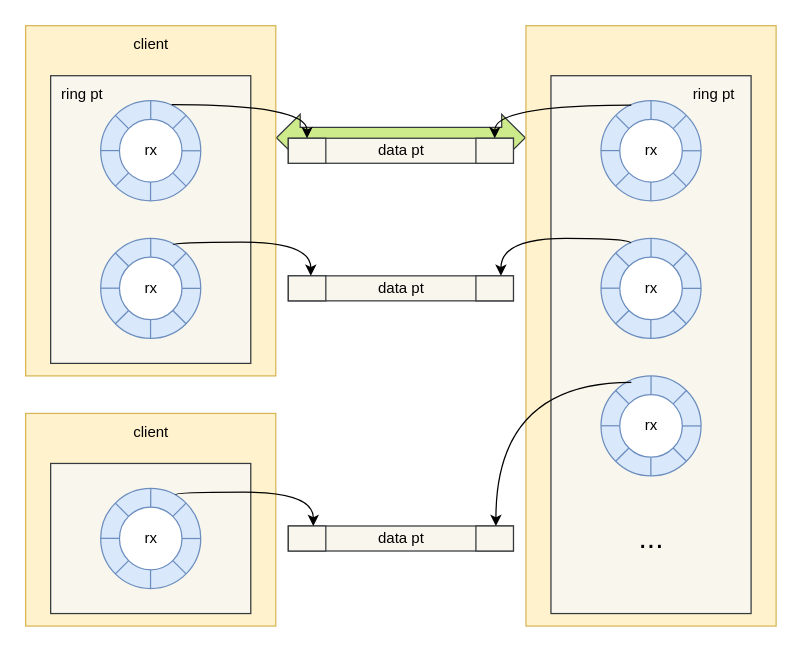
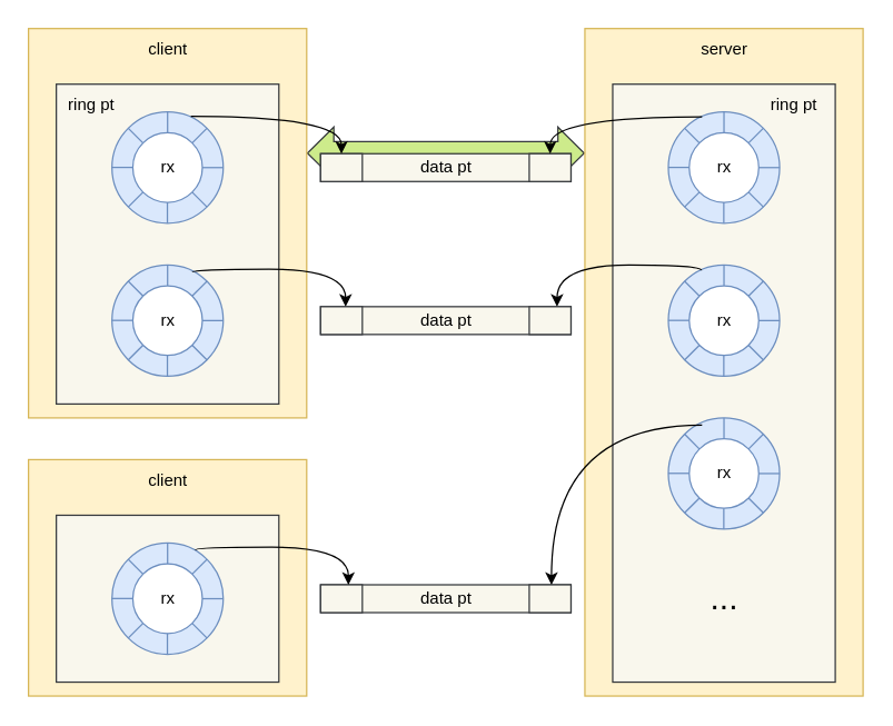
+ <mxCell id="60" value="server" style="text;html=1;align=center;verticalAlign=middle;resizable=0;points=[];autosize=1;strokeColor=none;fillColor=none;" vertex="1" parent="1"><mxGeometry x="490" y="20" width="60" height="30" as="geometry" /></mxCell>
